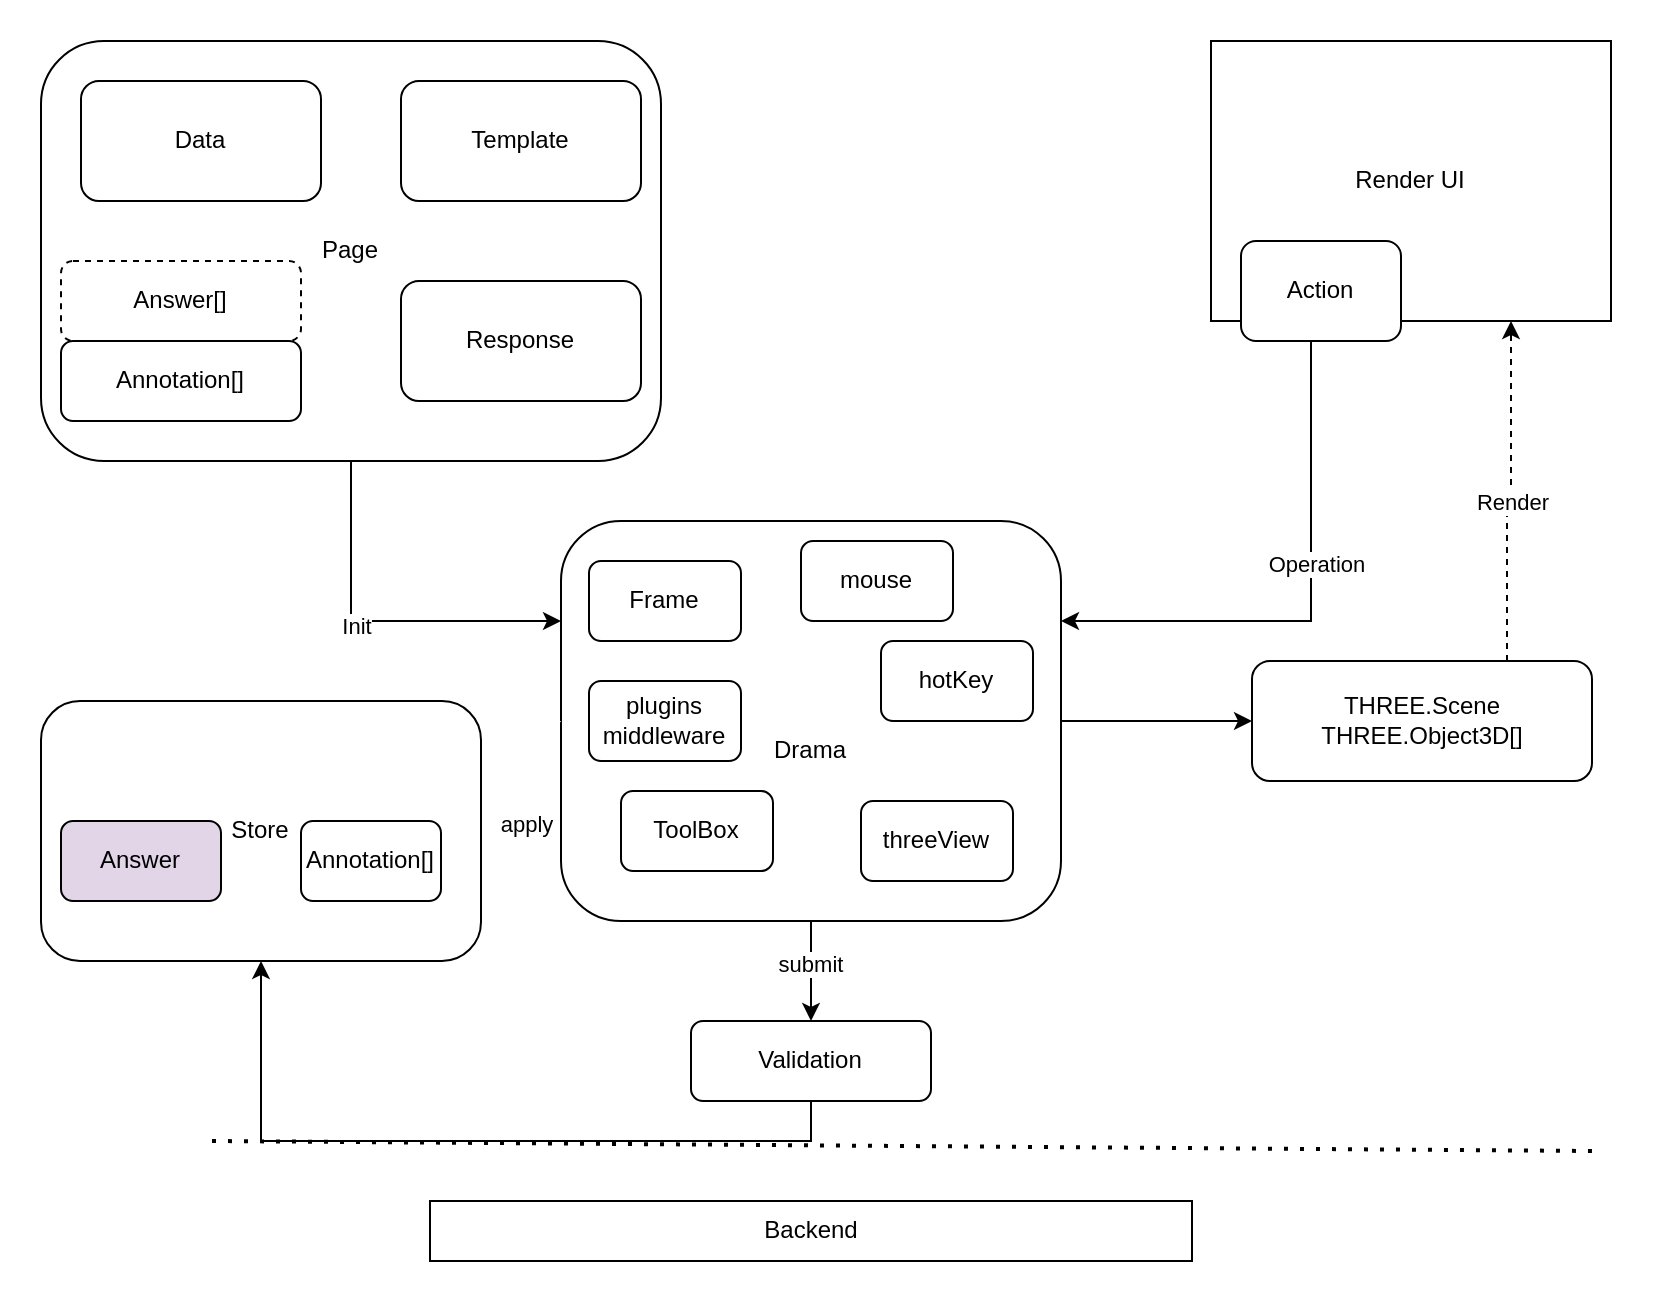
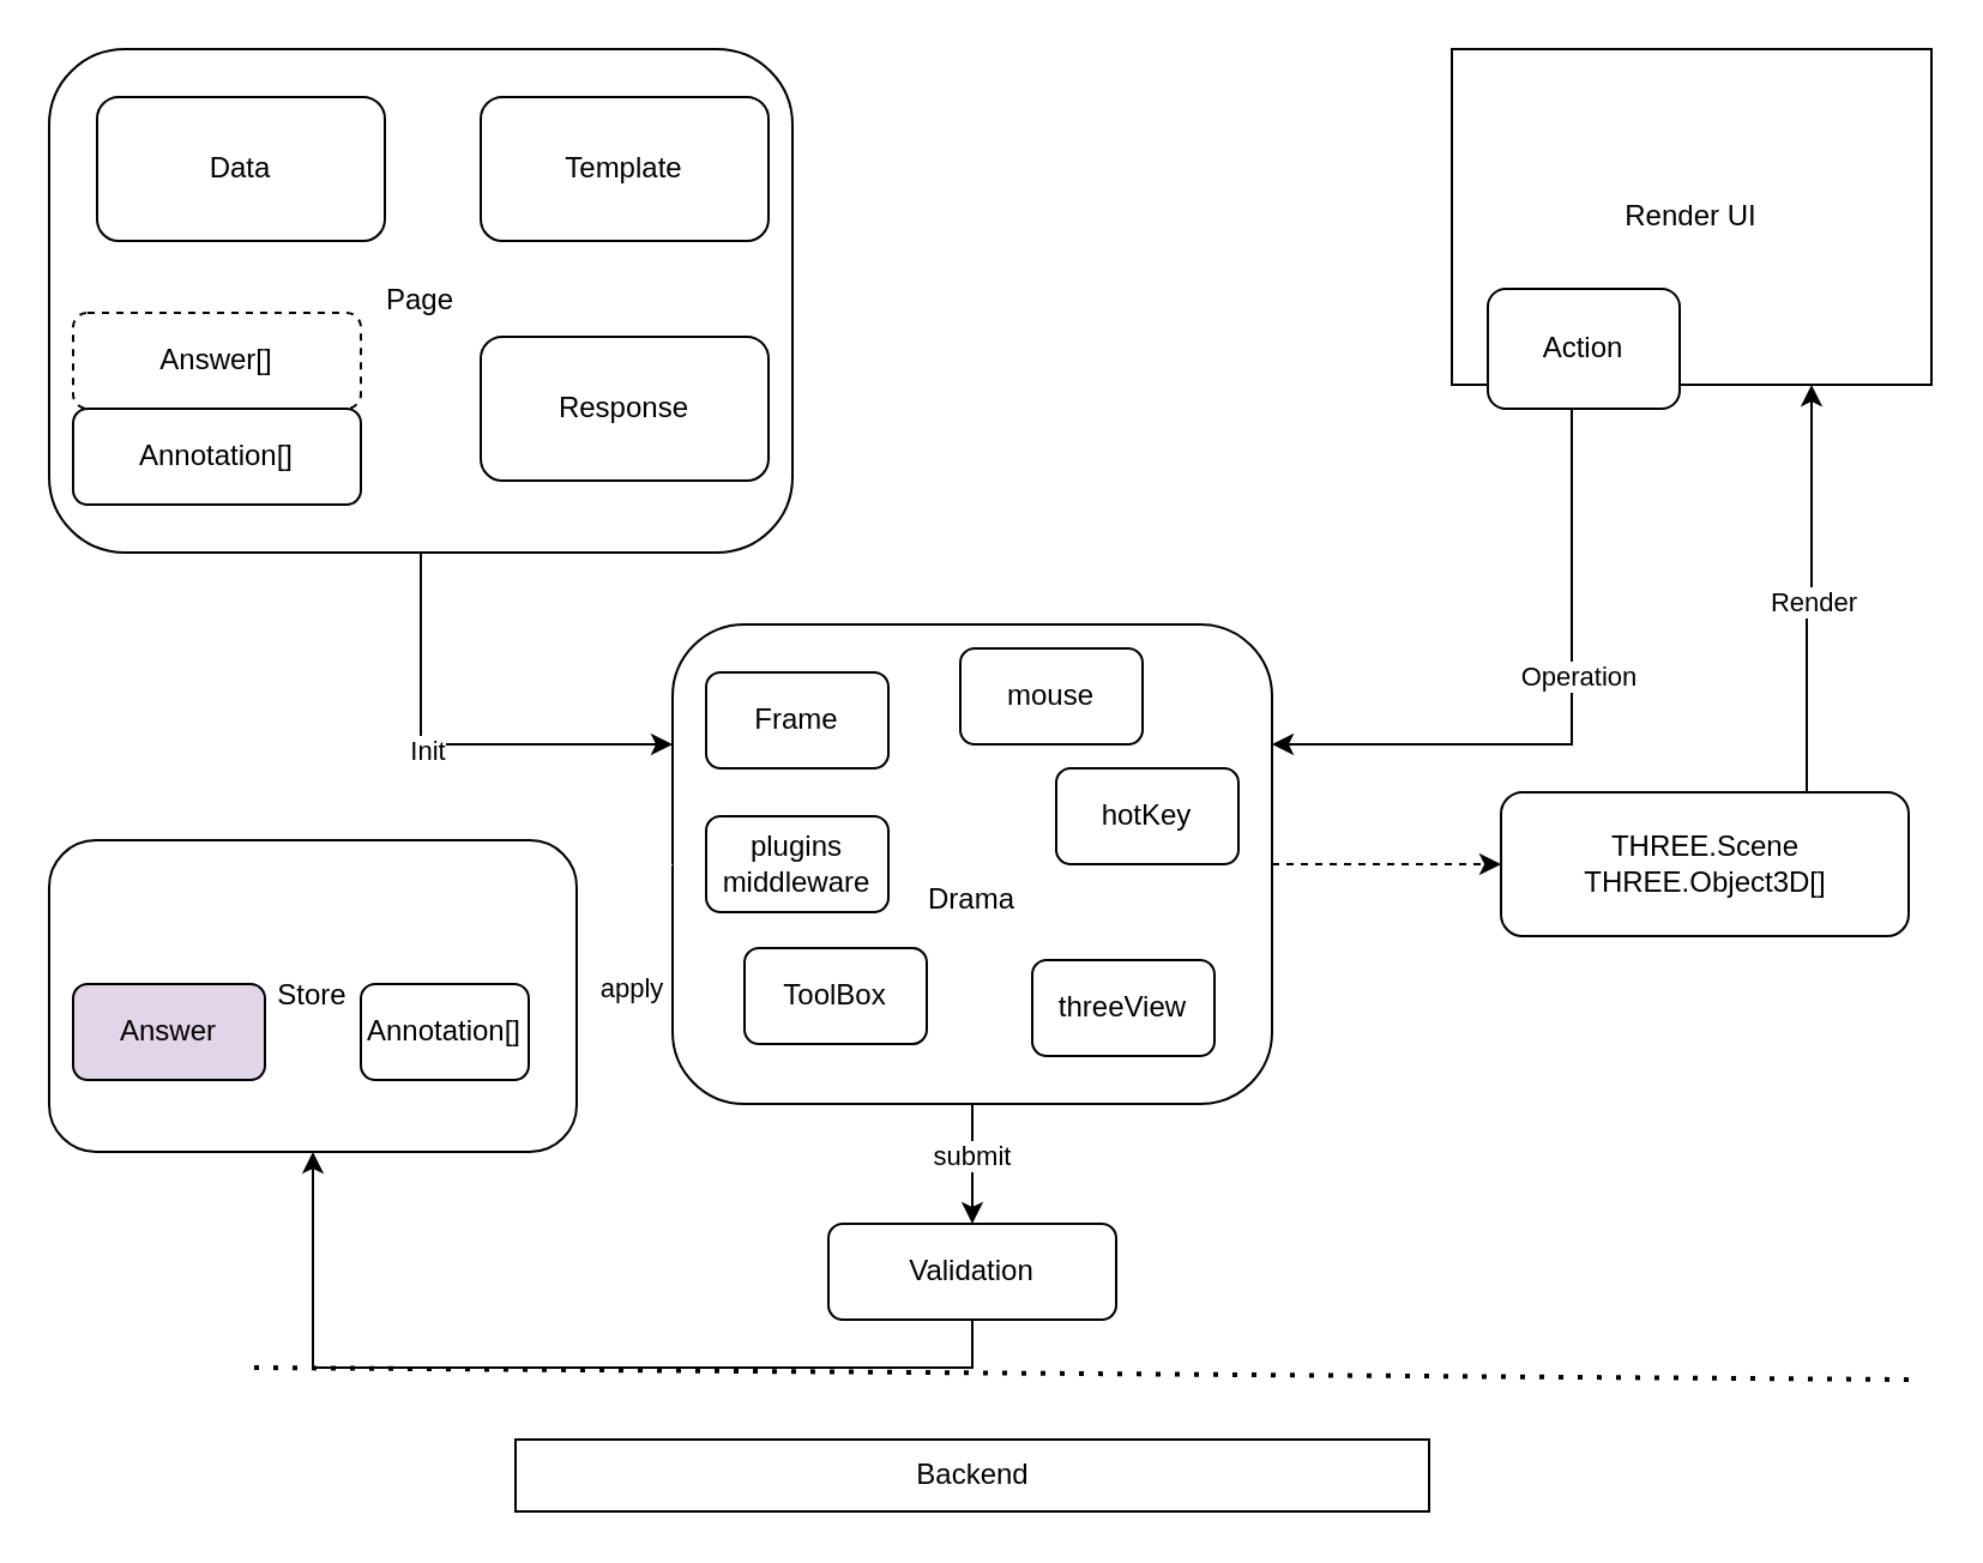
- <mxCell id="15" style="edgeStyle=orthogonalEdgeStyle;rounded=0;orthogonalLoop=1;jettySize=auto;html=1;exitX=0.75;exitY=0;exitDx=0;exitDy=0;entryX=0.75;entryY=1;entryDx=0;entryDy=0;dashed=1;" parent="1" source="17" target="20" edge="1"><mxGeometry relative="1" as="geometry" /></mxCell>
+ <mxCell id="15" style="edgeStyle=orthogonalEdgeStyle;rounded=0;orthogonalLoop=1;jettySize=auto;html=1;exitX=0.75;exitY=0;exitDx=0;exitDy=0;entryX=0.75;entryY=1;entryDx=0;entryDy=0;" parent="1" source="17" target="20" edge="1"><mxGeometry relative="1" as="geometry" /></mxCell>
- <mxCell id="9" style="edgeStyle=orthogonalEdgeStyle;rounded=0;orthogonalLoop=1;jettySize=auto;html=1;exitX=1;exitY=0.5;exitDx=0;exitDy=0;entryX=0;entryY=0.5;entryDx=0;entryDy=0;" parent="1" source="14" target="17" edge="1"><mxGeometry relative="1" as="geometry" /></mxCell>
+ <mxCell id="9" style="edgeStyle=orthogonalEdgeStyle;rounded=0;orthogonalLoop=1;jettySize=auto;html=1;exitX=1;exitY=0.5;exitDx=0;exitDy=0;entryX=0;entryY=0.5;entryDx=0;entryDy=0;dashed=1;" parent="1" source="14" target="17" edge="1"><mxGeometry relative="1" as="geometry" /></mxCell>
